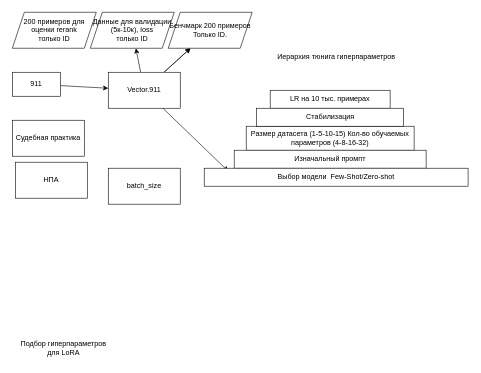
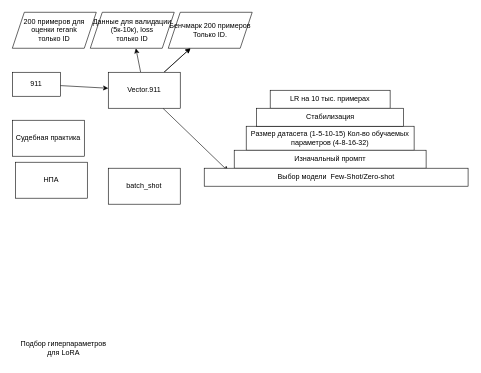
- <mxCell id="14" value="Иерархия тюнига гиперпараметров" style="text;html=1;align=center;verticalAlign=middle;resizable=0;points=[];autosize=1;strokeColor=none;fillColor=none;" parent="1" vertex="1"><mxGeometry x="450" y="80" width="220" height="30" as="geometry" /></mxCell>
- <mxCell id="16" value="batch_size" style="whiteSpace=wrap;html=1;" parent="1" vertex="1"><mxGeometry x="180" y="280" width="120" height="60" as="geometry" /></mxCell>
+ <mxCell id="16" value="batch_shot" style="whiteSpace=wrap;html=1;" parent="1" vertex="1"><mxGeometry x="180" y="280" width="120" height="60" as="geometry" /></mxCell>
